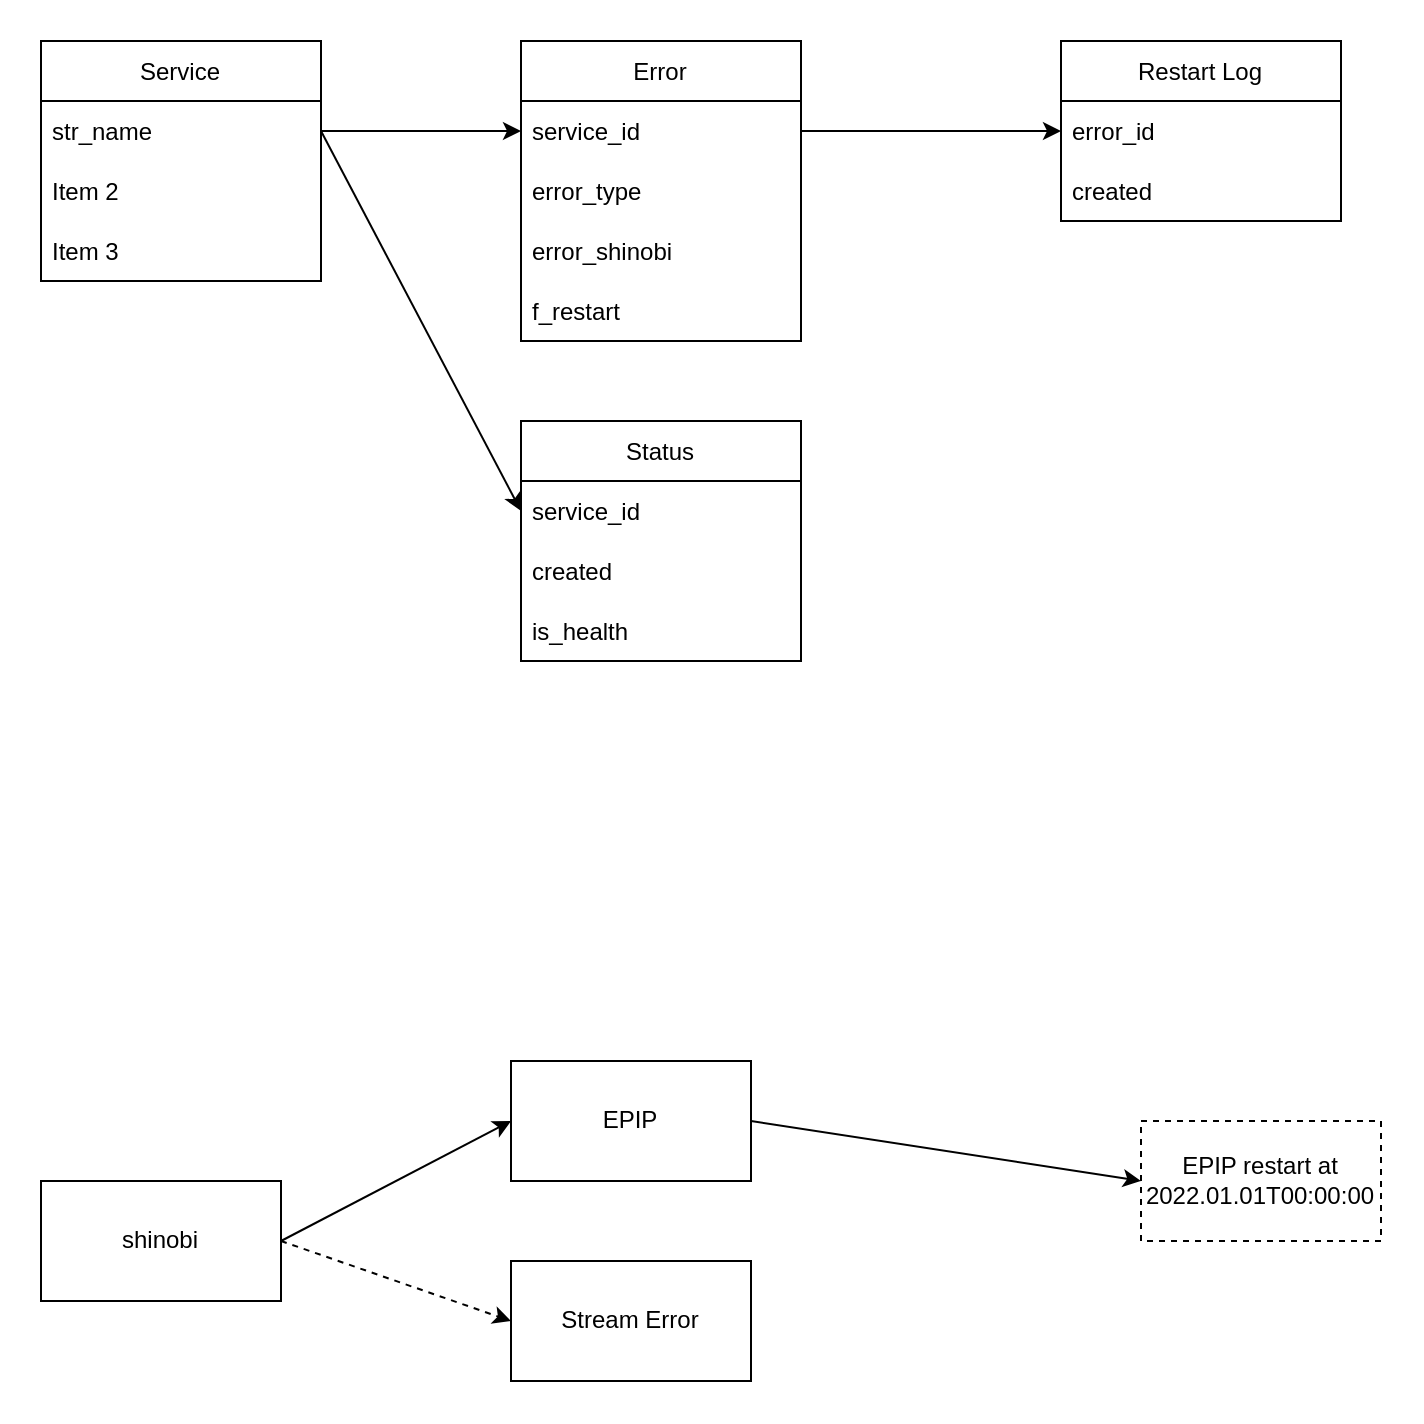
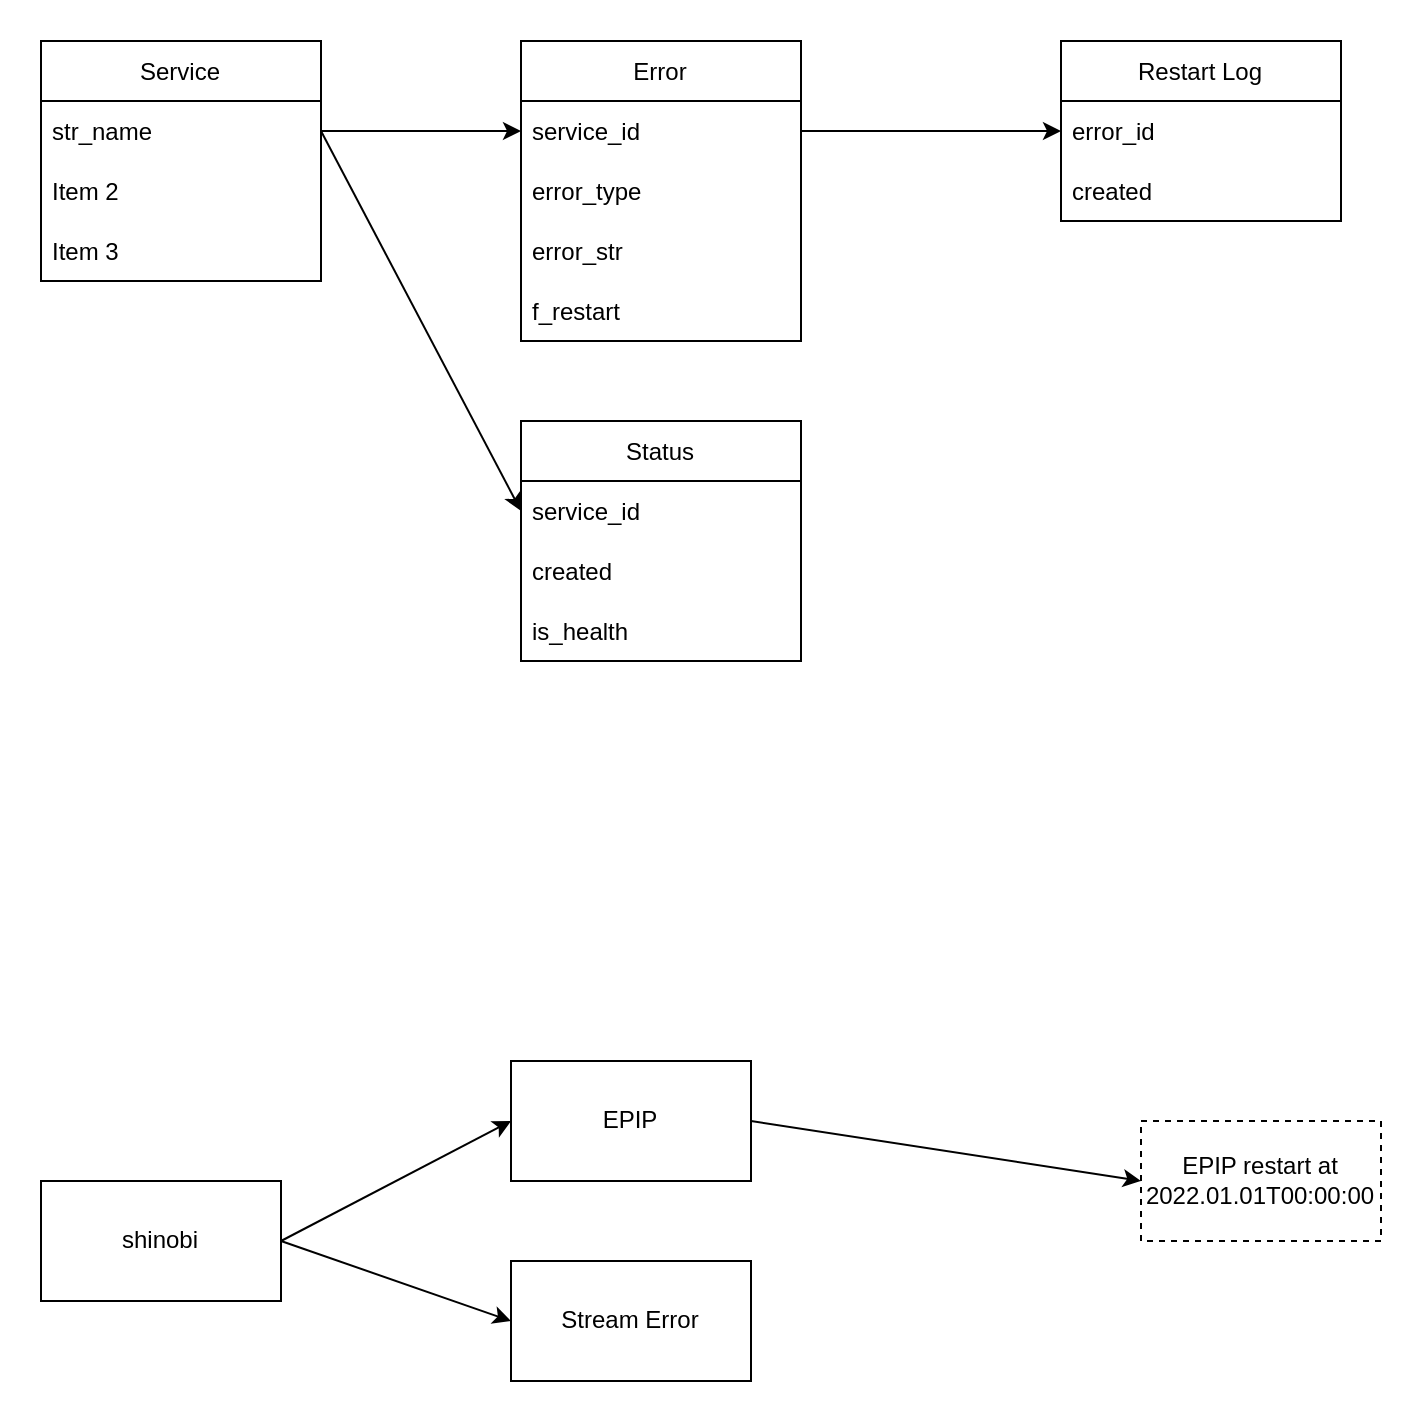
- <mxCell id="9" value="error_shinobi" style="text;strokeColor=none;fillColor=none;align=left;verticalAlign=middle;spacingLeft=4;spacingRight=4;overflow=hidden;points=[[0,0.5],[1,0.5]];portConstraint=eastwest;rotatable=0;" vertex="1" parent="6"><mxGeometry y="90" width="140" height="30" as="geometry" /></mxCell>
+ <mxCell id="9" value="error_str" style="text;strokeColor=none;fillColor=none;align=left;verticalAlign=middle;spacingLeft=4;spacingRight=4;overflow=hidden;points=[[0,0.5],[1,0.5]];portConstraint=eastwest;rotatable=0;" vertex="1" parent="6"><mxGeometry y="90" width="140" height="30" as="geometry" /></mxCell>
- <mxCell id="19" value="" style="endArrow=classic;html=1;rounded=0;exitX=1;exitY=0.5;exitDx=0;exitDy=0;entryX=0;entryY=0.5;entryDx=0;entryDy=0;dashed=1;" edge="1" parent="1" source="16" target="20"><mxGeometry width="50" height="50" relative="1" as="geometry"><mxPoint x="230" y="450" as="sourcePoint" /><mxPoint x="250" y="650" as="targetPoint" /></mxGeometry></mxCell>
+ <mxCell id="19" value="" style="endArrow=classic;html=1;rounded=0;exitX=1;exitY=0.5;exitDx=0;exitDy=0;entryX=0;entryY=0.5;entryDx=0;entryDy=0;" edge="1" parent="1" source="16" target="20"><mxGeometry width="50" height="50" relative="1" as="geometry"><mxPoint x="230" y="450" as="sourcePoint" /><mxPoint x="250" y="650" as="targetPoint" /></mxGeometry></mxCell>
